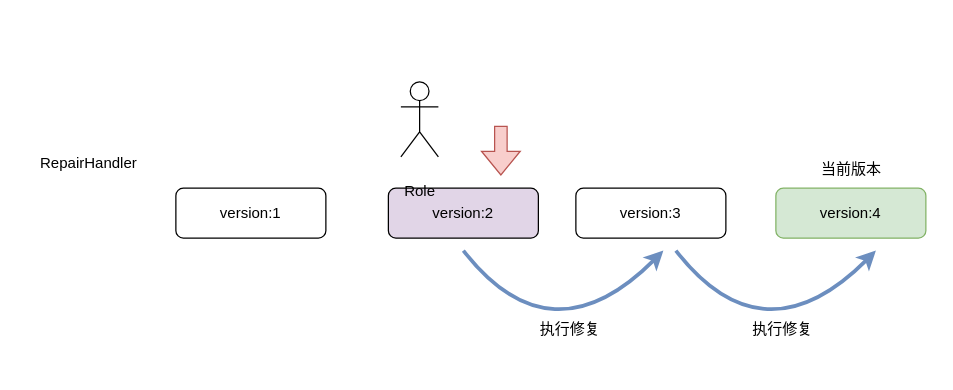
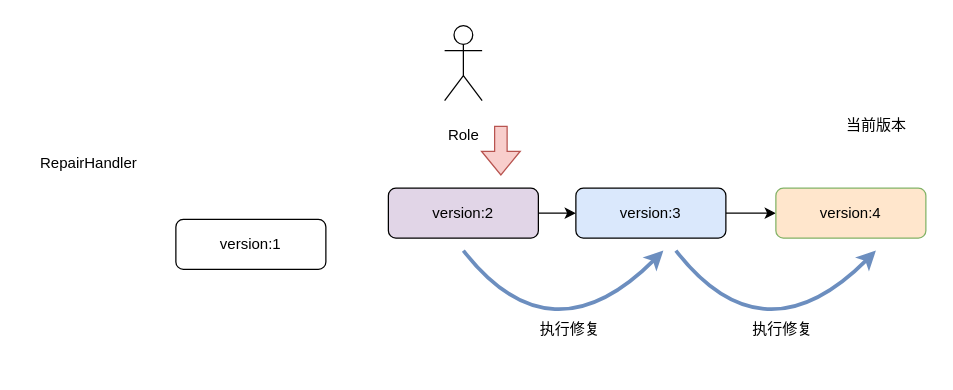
- <mxCell id="9" value="&lt;br&gt;Role" style="shape=umlActor;verticalLabelPosition=bottom;verticalAlign=top;html=1;outlineConnect=0;" vertex="1" parent="1"><mxGeometry x="320" y="65" width="30" height="60" as="geometry" /></mxCell>
+ <mxCell id="9" value="&lt;br&gt;Role" style="shape=umlActor;verticalLabelPosition=bottom;verticalAlign=top;html=1;outlineConnect=0;" vertex="1" parent="1"><mxGeometry x="355" y="20" width="30" height="60" as="geometry" /></mxCell>
- <mxCell id="15" value="当前版本" style="text;html=1;align=center;verticalAlign=middle;resizable=0;points=[];autosize=1;strokeColor=none;fillColor=none;" vertex="1" parent="1"><mxGeometry x="645" y="120" width="70" height="30" as="geometry" /></mxCell>
+ <mxCell id="15" value="当前版本" style="text;html=1;align=center;verticalAlign=middle;resizable=0;points=[];autosize=1;strokeColor=none;fillColor=none;" vertex="1" parent="1"><mxGeometry x="665" y="85" width="70" height="30" as="geometry" /></mxCell>
- <mxCell id="2" value="version:1" style="rounded=1;whiteSpace=wrap;html=1;" vertex="1" parent="1"><mxGeometry x="140" y="150" width="120" height="40" as="geometry" /></mxCell>
+ <mxCell id="2" value="version:1" style="rounded=1;whiteSpace=wrap;html=1;" vertex="1" parent="1"><mxGeometry x="140" y="175" width="120" height="40" as="geometry" /></mxCell>
+ <mxCell id="4" style="edgeStyle=orthogonalEdgeStyle;rounded=0;orthogonalLoop=1;jettySize=auto;html=1;" edge="1" parent="1" source="5" target="7"><mxGeometry relative="1" as="geometry" /></mxCell>
- <mxCell id="7" value="version:3" style="rounded=1;whiteSpace=wrap;html=1;" vertex="1" parent="1"><mxGeometry x="460" y="150" width="120" height="40" as="geometry" /></mxCell>
+ <mxCell id="7" value="version:3" style="rounded=1;whiteSpace=wrap;html=1;fillColor=#dae8fc;" vertex="1" parent="1"><mxGeometry x="460" y="150" width="120" height="40" as="geometry" /></mxCell>
+ <mxCell id="6" style="edgeStyle=orthogonalEdgeStyle;rounded=0;orthogonalLoop=1;jettySize=auto;html=1;" edge="1" parent="1" source="7" target="8"><mxGeometry relative="1" as="geometry" /></mxCell>
- <mxCell id="8" value="version:4" style="rounded=1;whiteSpace=wrap;html=1;fillColor=#d5e8d4;strokeColor=#82b366;" vertex="1" parent="1"><mxGeometry x="620" y="150" width="120" height="40" as="geometry" /></mxCell>
+ <mxCell id="8" value="version:4" style="rounded=1;whiteSpace=wrap;html=1;fillColor=#ffe6cc;strokeColor=#82b366;" vertex="1" parent="1"><mxGeometry x="620" y="150" width="120" height="40" as="geometry" /></mxCell>
